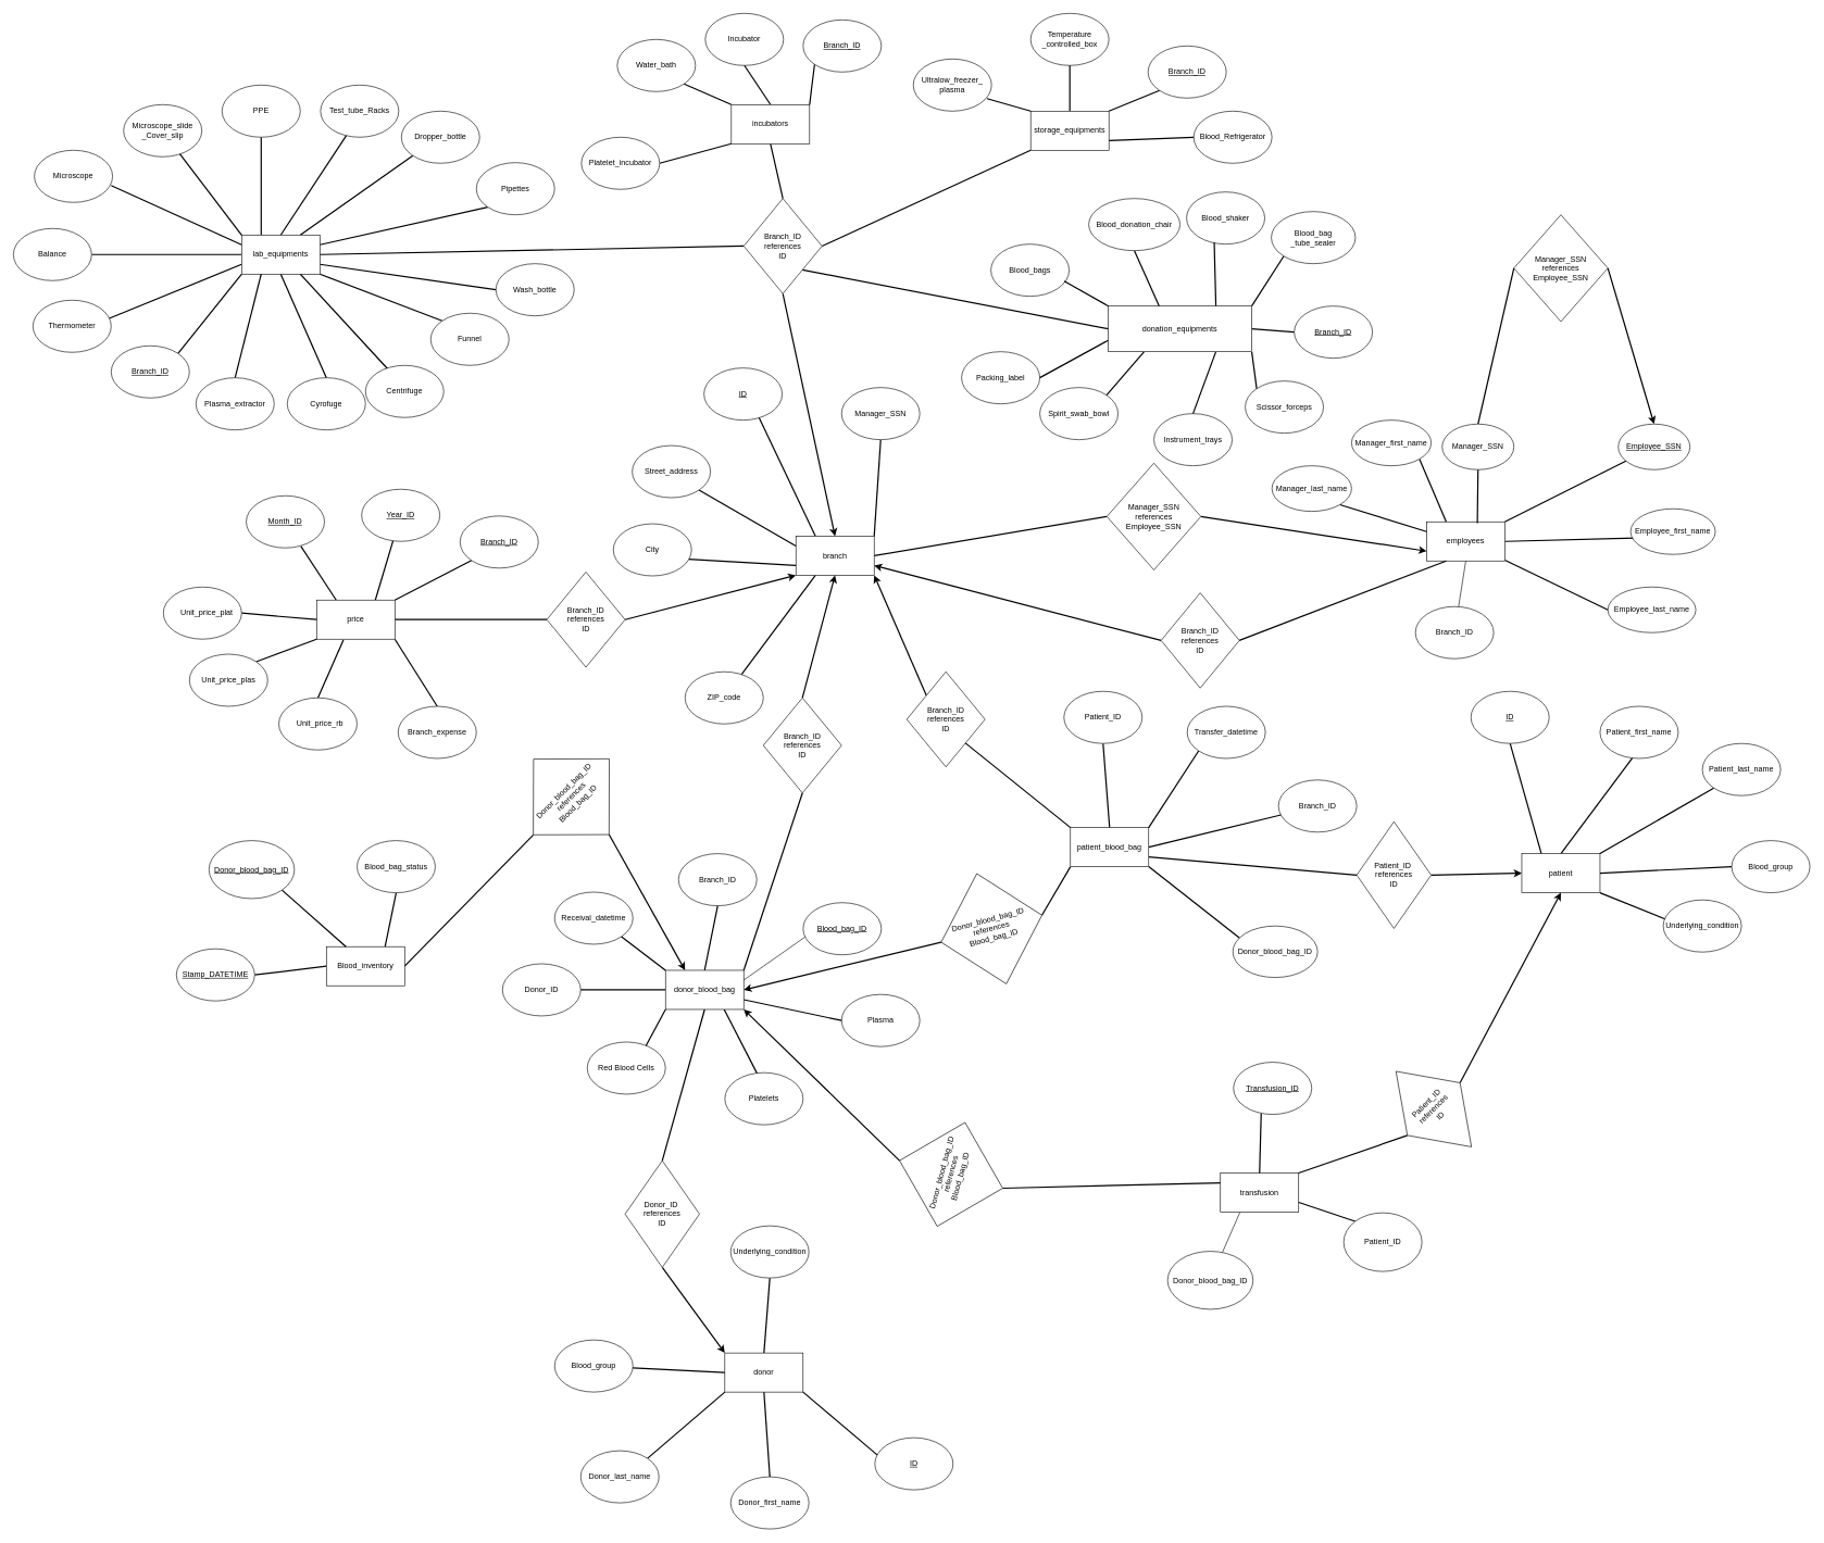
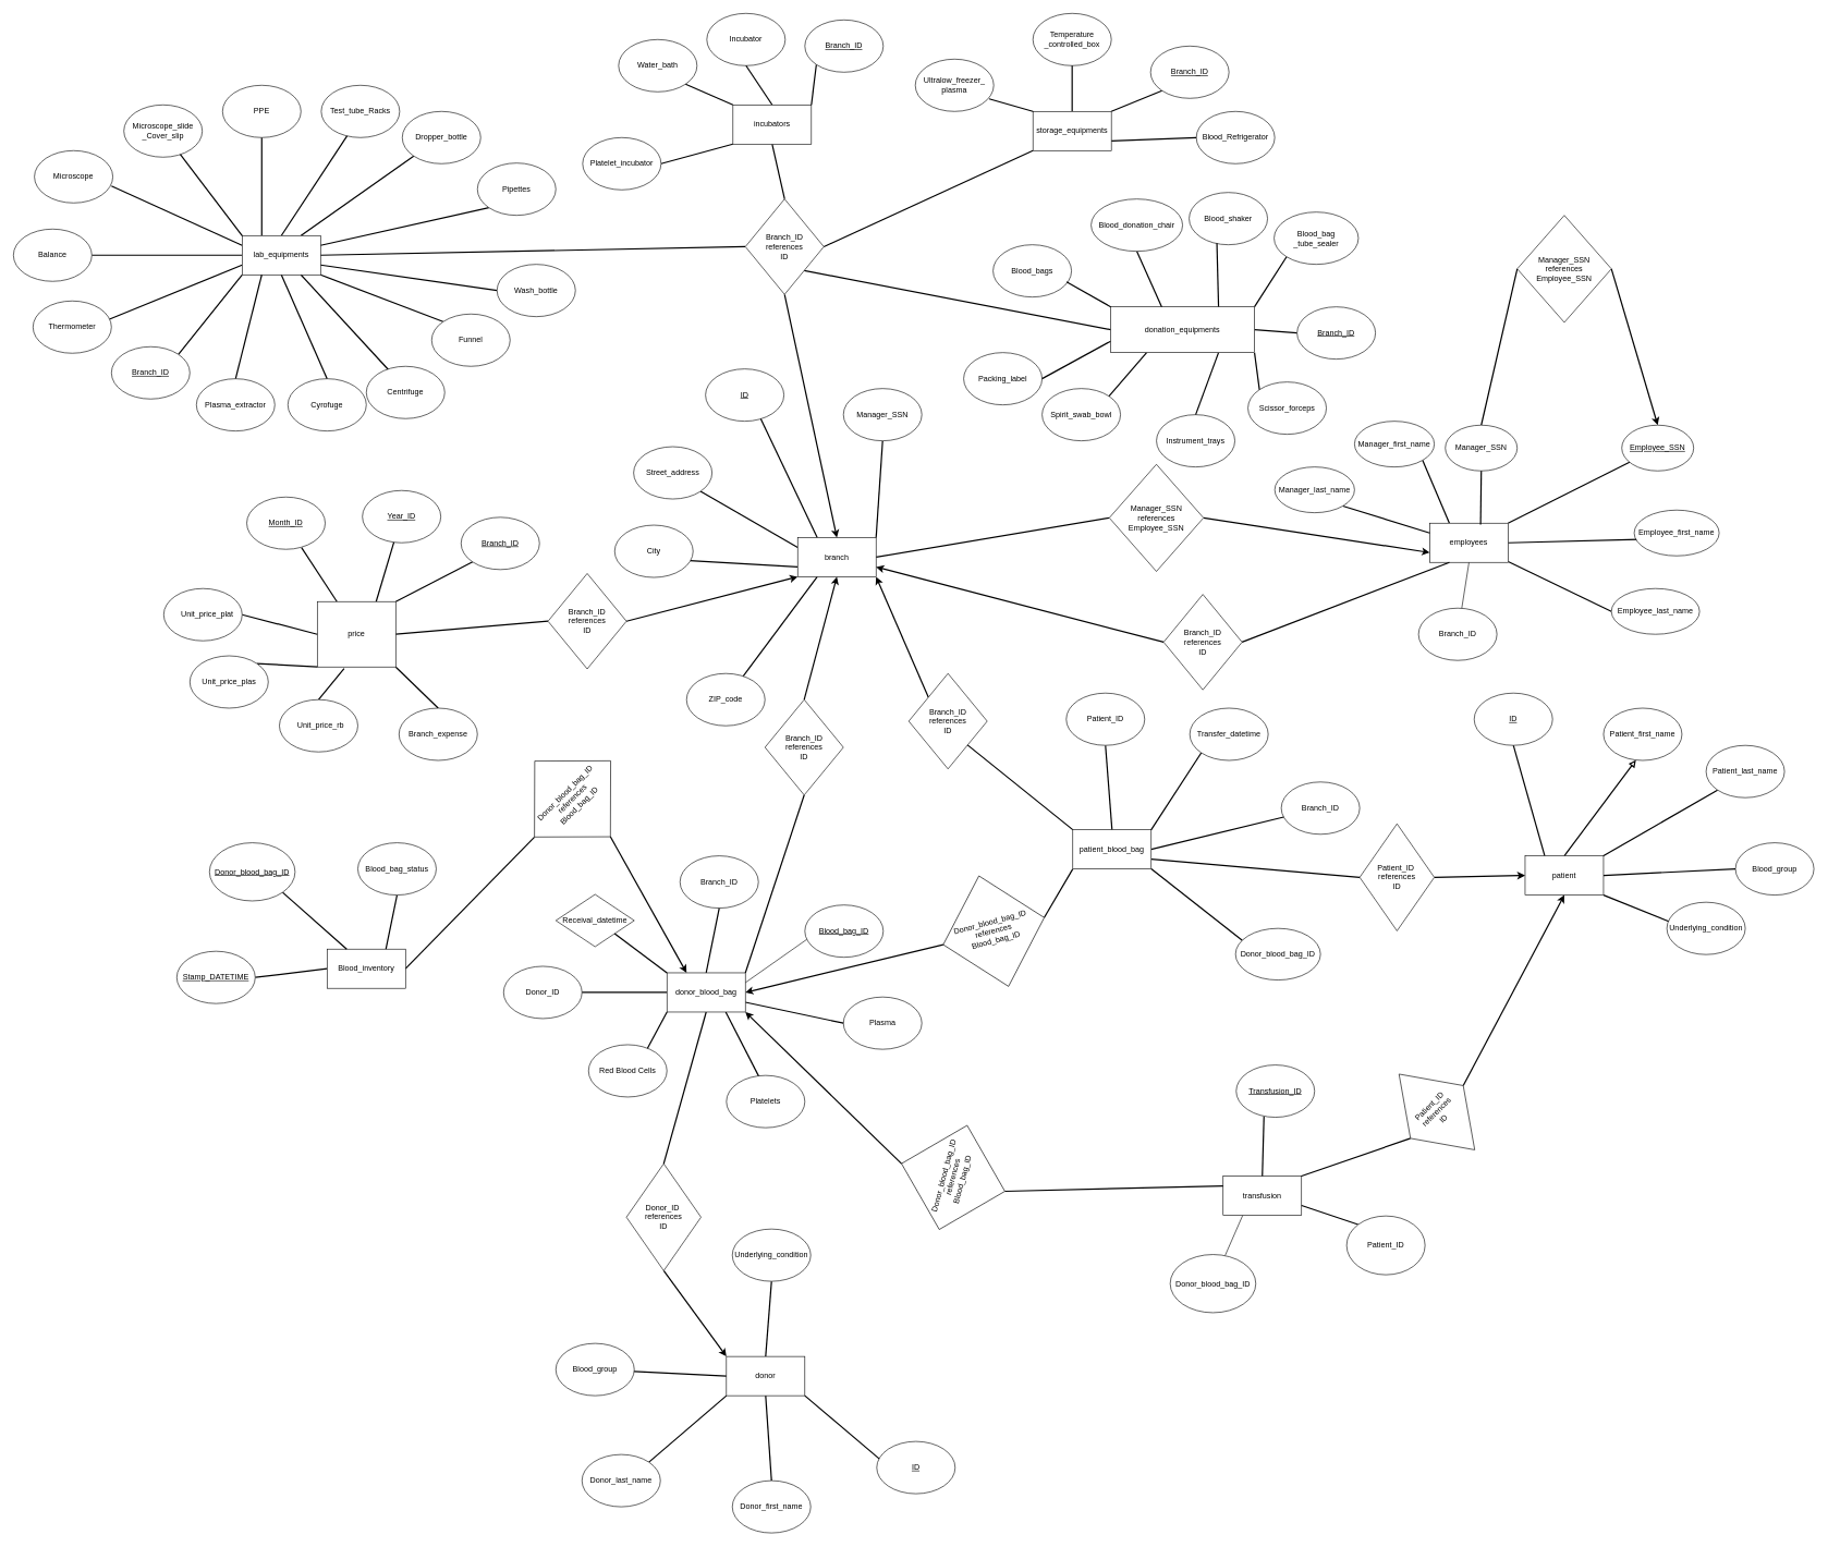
- <mxCell id="26" value="price" style="rounded=0;whiteSpace=wrap;html=1;" parent="1" vertex="1"><mxGeometry x="485" y="920" width="120" height="60" as="geometry" /></mxCell>
+ <mxCell id="26" value="price" style="rounded=0;whiteSpace=wrap;html=1;" parent="1" vertex="1"><mxGeometry x="485" y="920" width="120" height="100" as="geometry" /></mxCell>
- <mxCell id="43" style="edgeStyle=none;rounded=0;orthogonalLoop=1;jettySize=auto;html=1;exitX=0.5;exitY=0;exitDx=0;exitDy=0;entryX=0.413;entryY=0.994;entryDx=0;entryDy=0;endArrow=none;endFill=0;strokeWidth=2;entryPerimeter=0;" parent="1" source="47" target="49" edge="1"><mxGeometry relative="1" as="geometry" /></mxCell>
+ <mxCell id="43" style="edgeStyle=none;rounded=0;orthogonalLoop=1;jettySize=auto;html=1;exitX=0.5;exitY=0;exitDx=0;exitDy=0;entryX=0.413;entryY=0.994;entryDx=0;entryDy=0;endArrow=block;endFill=0;strokeWidth=2;entryPerimeter=0;" parent="1" source="47" target="49" edge="1"><mxGeometry relative="1" as="geometry" /></mxCell>
- <mxCell id="39" value="Receival_datetime" style="ellipse;whiteSpace=wrap;html=1;" parent="1" vertex="1"><mxGeometry x="850" y="1368" width="120" height="80" as="geometry" /></mxCell>
+ <mxCell id="39" value="Receival_datetime" style="rhombus;whiteSpace=wrap;html=1;" parent="1" vertex="1"><mxGeometry x="850" y="1368" width="120" height="80" as="geometry" /></mxCell>
